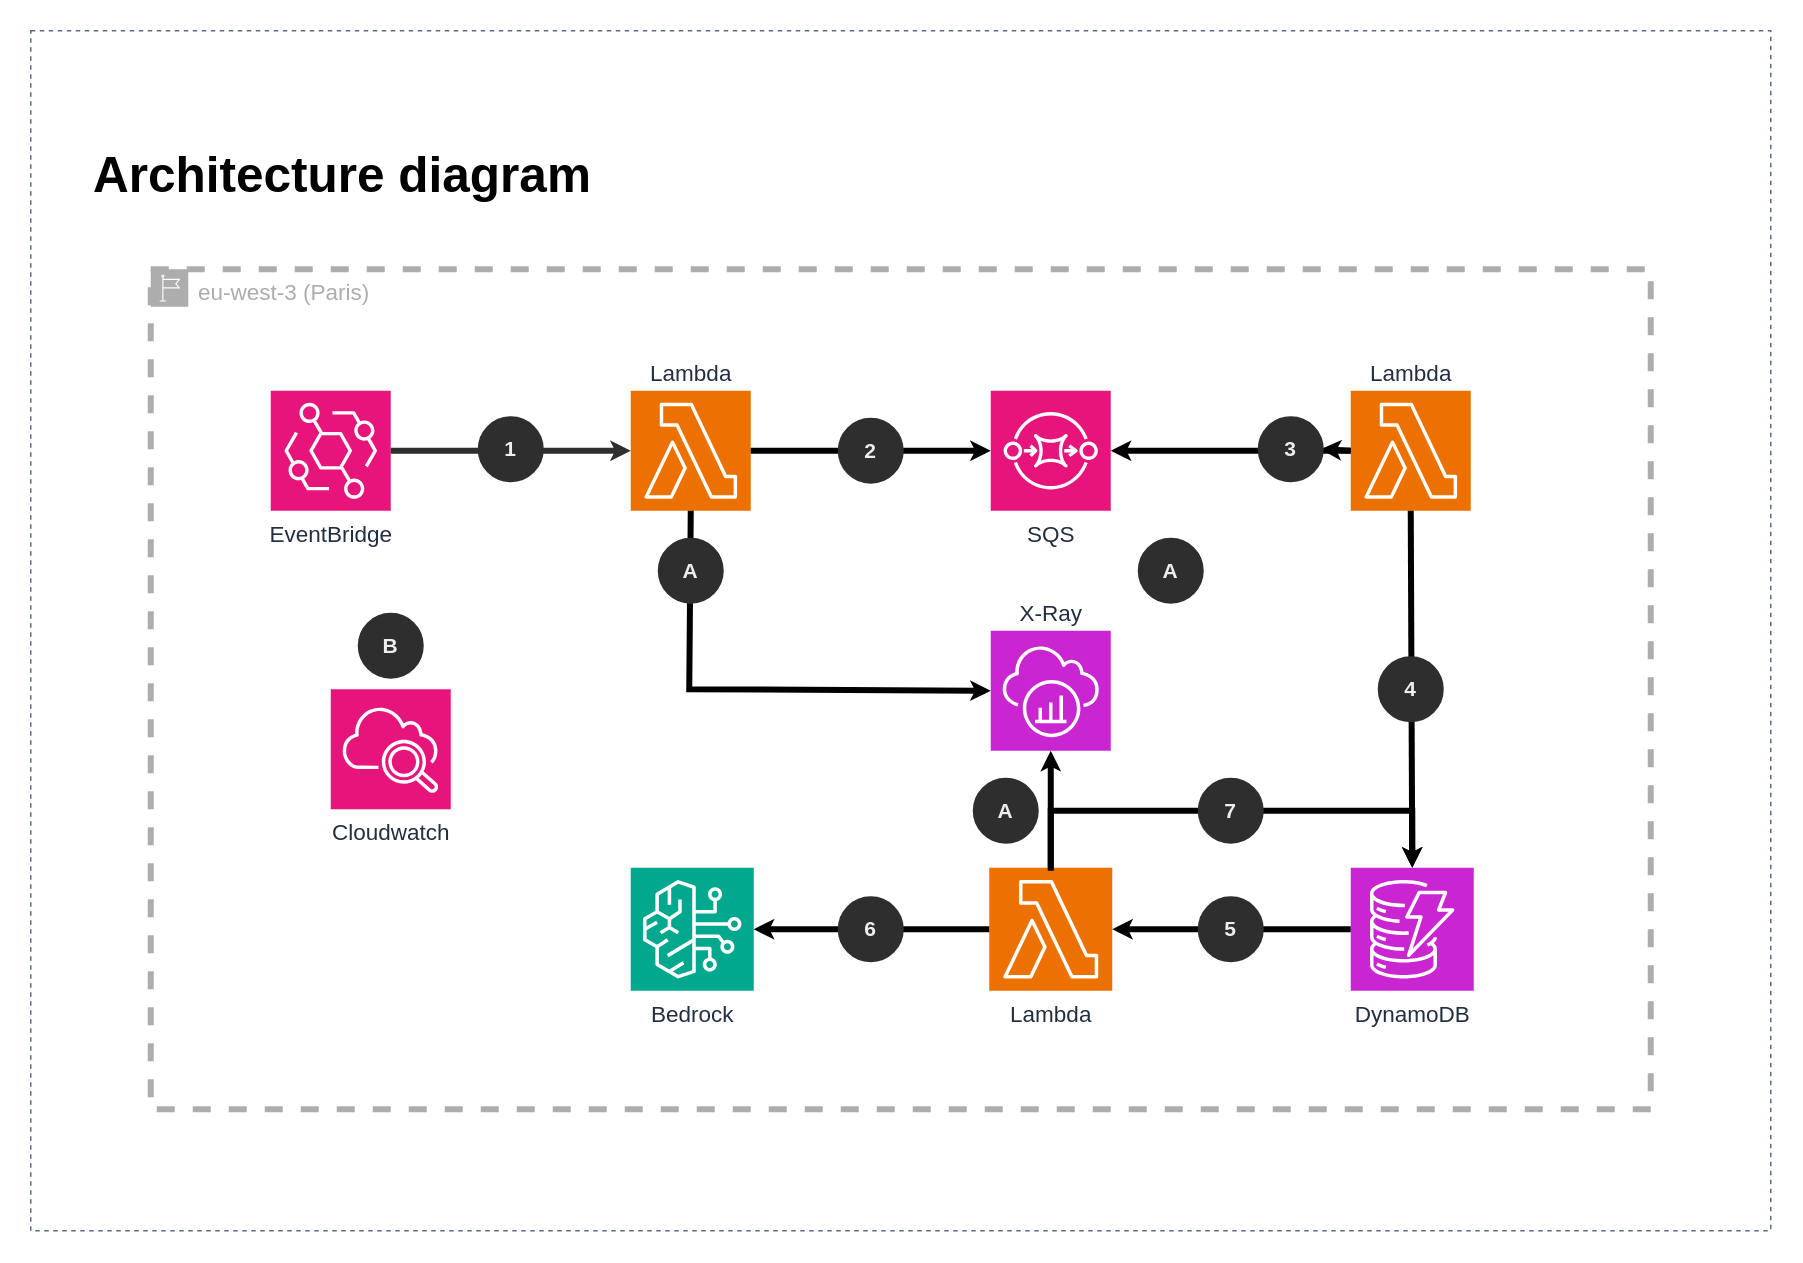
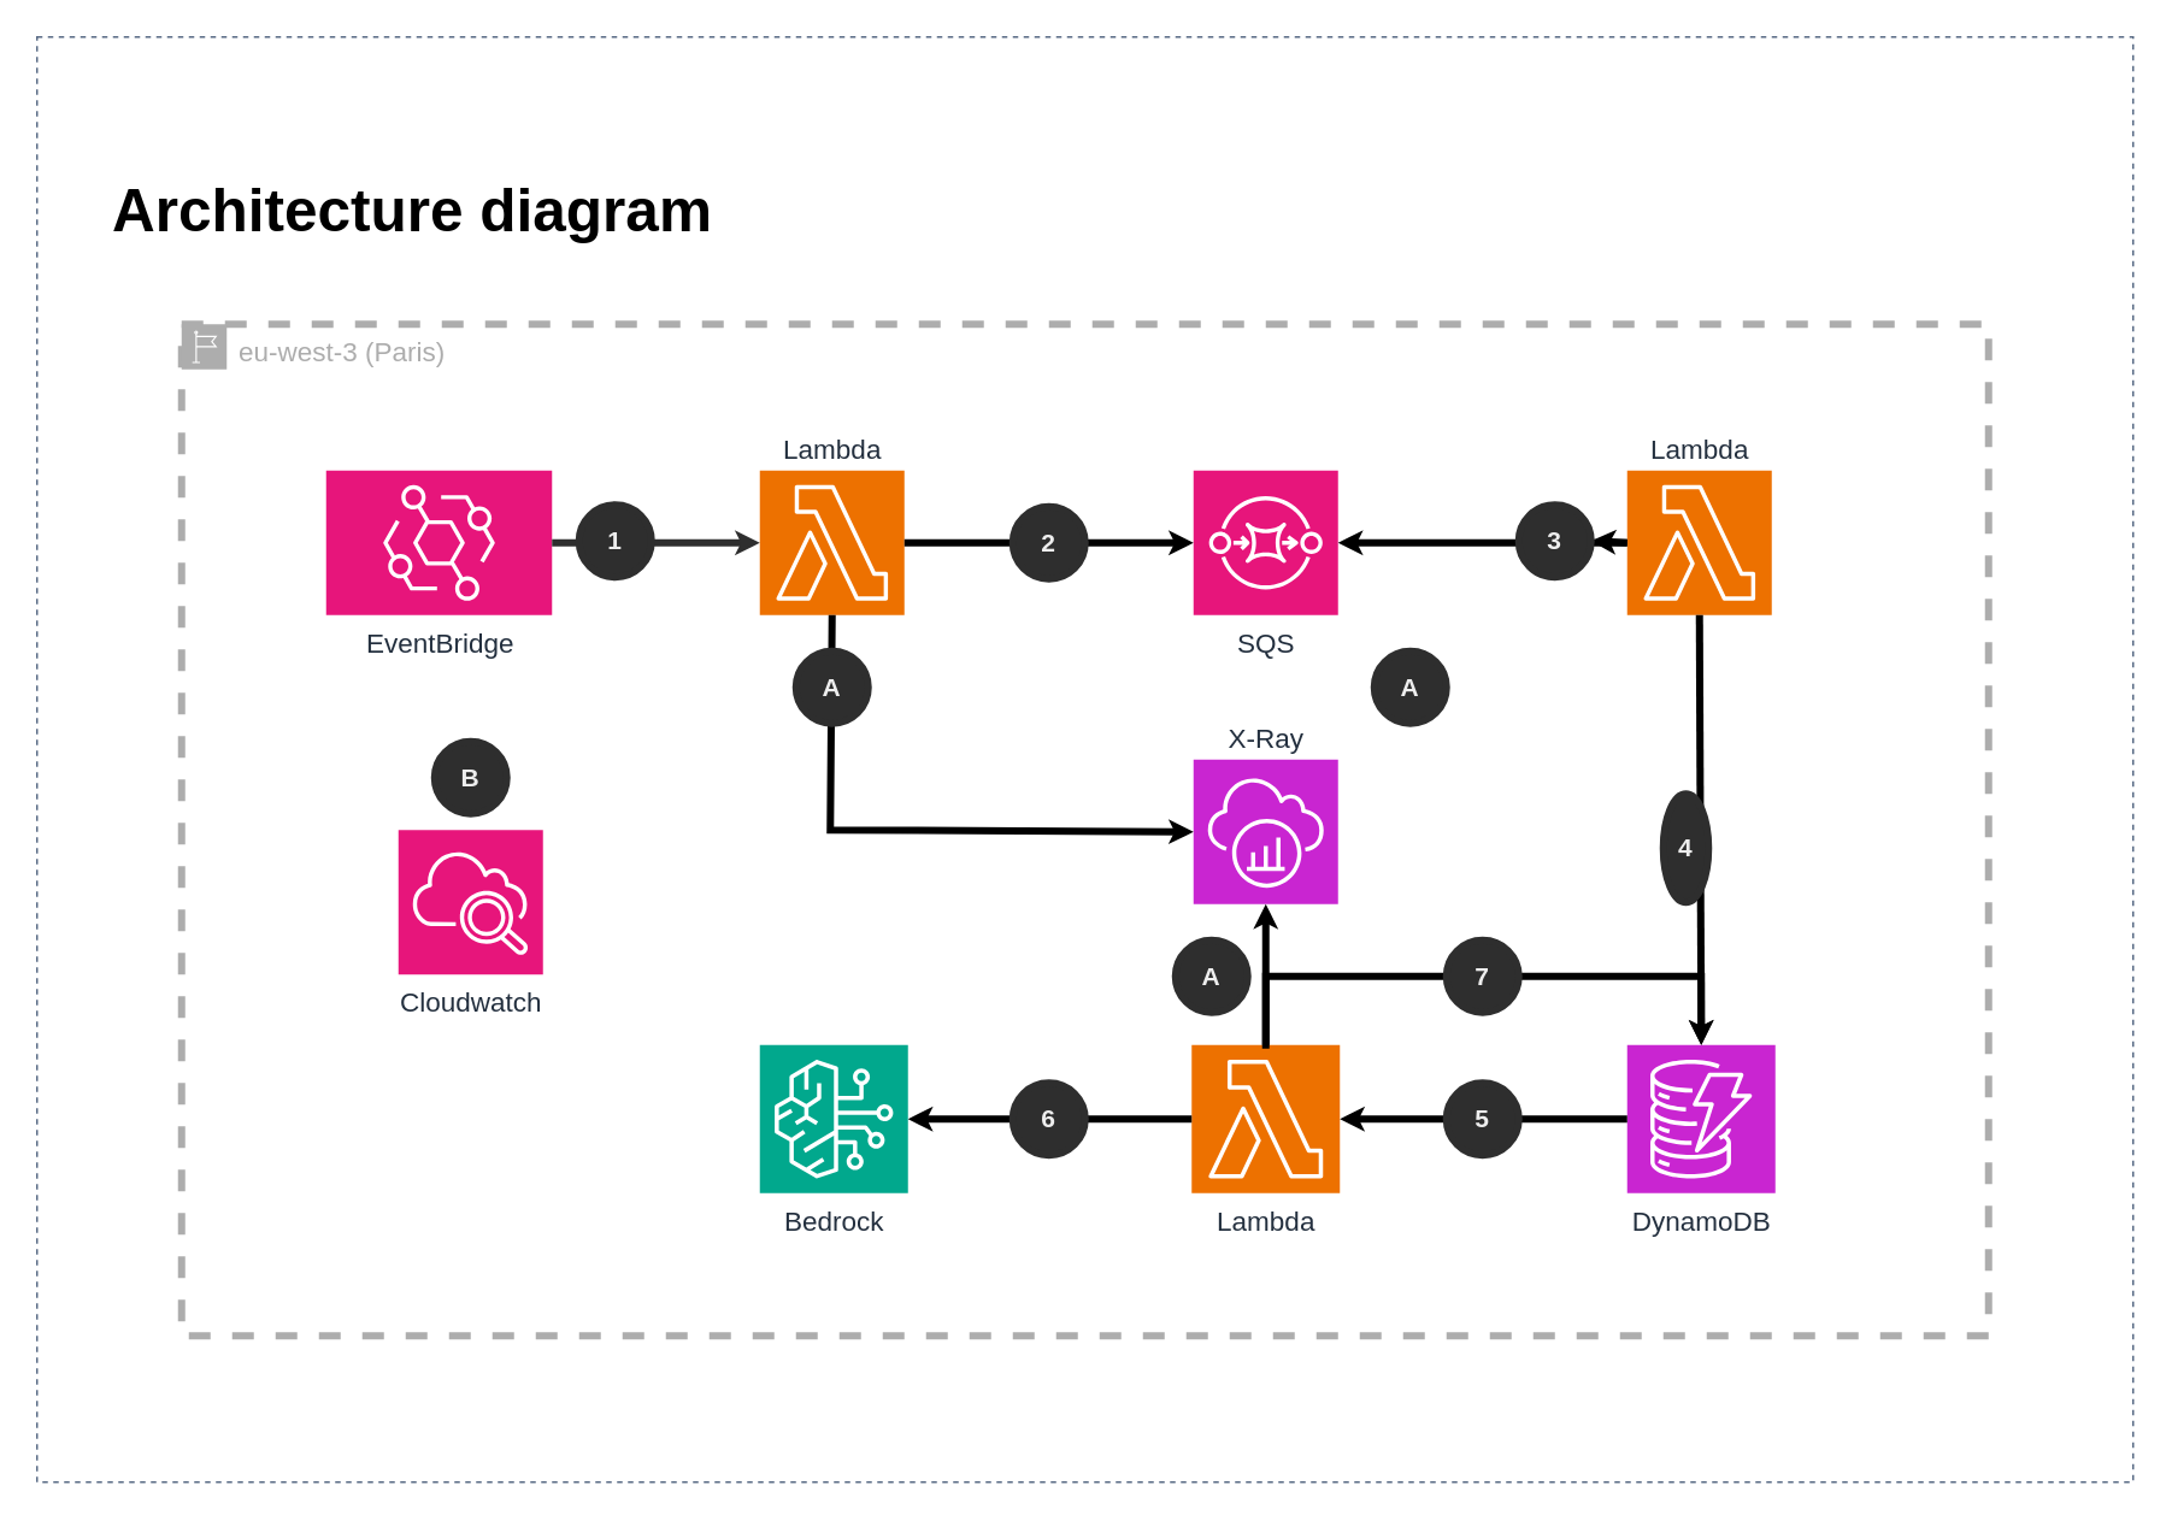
- <mxCell id="5" value="&lt;font style=&quot;font-size: 15px;&quot;&gt;EventBridge&lt;/font&gt;" style="sketch=0;points=[[0,0,0],[0.25,0,0],[0.5,0,0],[0.75,0,0],[1,0,0],[0,1,0],[0.25,1,0],[0.5,1,0],[0.75,1,0],[1,1,0],[0,0.25,0],[0,0.5,0],[0,0.75,0],[1,0.25,0],[1,0.5,0],[1,0.75,0]];outlineConnect=0;fontColor=#232F3E;fillColor=#E7157B;strokeColor=#ffffff;dashed=0;verticalLabelPosition=bottom;verticalAlign=top;align=center;html=1;fontSize=12;fontStyle=0;aspect=fixed;shape=mxgraph.aws4.resourceIcon;resIcon=mxgraph.aws4.eventbridge;" vertex="1" parent="1"><mxGeometry x="180" y="260" width="80" height="80" as="geometry" /></mxCell>
+ <mxCell id="5" value="&lt;font style=&quot;font-size: 15px;&quot;&gt;EventBridge&lt;/font&gt;" style="sketch=0;points=[[0,0,0],[0.25,0,0],[0.5,0,0],[0.75,0,0],[1,0,0],[0,1,0],[0.25,1,0],[0.5,1,0],[0.75,1,0],[1,1,0],[0,0.25,0],[0,0.5,0],[0,0.75,0],[1,0.25,0],[1,0.5,0],[1,0.75,0]];outlineConnect=0;fontColor=#232F3E;fillColor=#E7157B;strokeColor=#ffffff;dashed=0;verticalLabelPosition=bottom;verticalAlign=top;align=center;html=1;fontSize=12;fontStyle=0;aspect=fixed;shape=mxgraph.aws4.resourceIcon;resIcon=mxgraph.aws4.eventbridge;" vertex="1" parent="1"><mxGeometry x="180" y="260" width="125" height="80" as="geometry" /></mxCell>
- <mxCell id="23" value="&lt;font color=&quot;#eeeeee&quot; style=&quot;font-size: 14px;&quot;&gt;&lt;b&gt;4&lt;/b&gt;&lt;/font&gt;" style="ellipse;whiteSpace=wrap;html=1;aspect=fixed;fillStyle=solid;fillColor=#2E2E2E;strokeColor=#2E2E2E;strokeWidth=4;" vertex="1" parent="19"><mxGeometry x="820" y="260" width="40" height="40" as="geometry" /></mxCell>
+ <mxCell id="23" value="&lt;font color=&quot;#eeeeee&quot; style=&quot;font-size: 14px;&quot;&gt;&lt;b&gt;4&lt;/b&gt;&lt;/font&gt;" style="ellipse;whiteSpace=wrap;html=1;aspect=fixed;fillStyle=solid;fillColor=#2E2E2E;strokeColor=#2E2E2E;strokeWidth=4;" vertex="1" parent="19"><mxGeometry x="820" y="260" width="25" height="60" as="geometry" /></mxCell>
